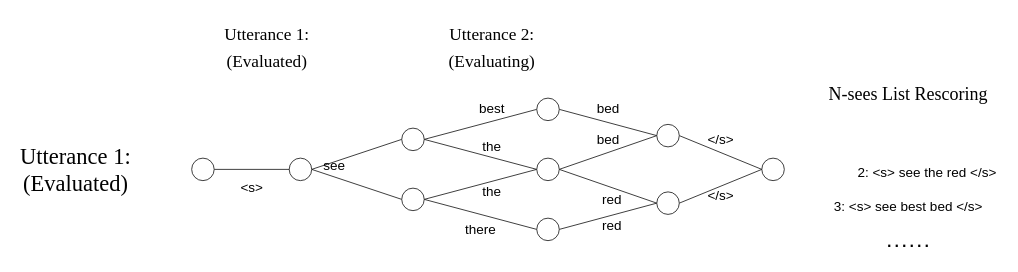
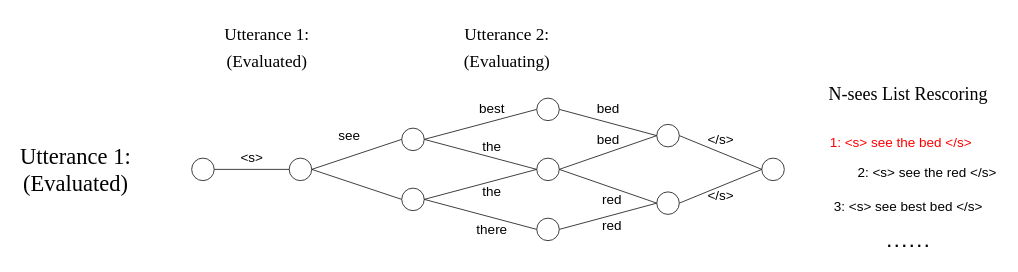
- <mxCell id="3" value="&lt;font color=&quot;#000000&quot; style=&quot;font-size: 23px&quot;&gt;&lt;font face=&quot;Verdana&quot;&gt;Utterance 2:&lt;br&gt;(Evaluating)&lt;/font&gt;&lt;br&gt;&lt;/font&gt;" style="text;html=1;align=center;verticalAlign=middle;resizable=0;points=[];autosize=1;strokeColor=none;fillColor=none;fontSize=30;fontFamily=Garamond;fontColor=#FF0000;" parent="1" vertex="1"><mxGeometry x="575" y="20" width="160" height="80" as="geometry" /></mxCell>
+ <mxCell id="3" value="&lt;font color=&quot;#000000&quot; style=&quot;font-size: 23px&quot;&gt;&lt;font face=&quot;Verdana&quot;&gt;Utterance 2:&lt;br&gt;(Evaluating)&lt;/font&gt;&lt;br&gt;&lt;/font&gt;" style="text;html=1;align=center;verticalAlign=middle;resizable=0;points=[];autosize=1;strokeColor=none;fillColor=none;fontSize=30;fontFamily=Garamond;fontColor=#FF0000;" parent="1" vertex="1"><mxGeometry x="595" y="20" width="160" height="80" as="geometry" /></mxCell>
+ <mxCell id="39" value="&lt;font color=&quot;#ff0000&quot;&gt;1: &amp;lt;s&amp;gt; see the bed &amp;lt;/s&amp;gt;&lt;/font&gt;" style="text;html=1;align=center;verticalAlign=middle;resizable=0;points=[];autosize=1;strokeColor=none;fillColor=none;fontSize=18;" vertex="1" parent="1"><mxGeometry x="1100" y="175" width="200" height="30" as="geometry" /></mxCell>
- <mxCell id="20" value="&lt;font style=&quot;font-size: 18px&quot;&gt;see&lt;/font&gt;" style="text;html=1;align=center;verticalAlign=middle;resizable=0;points=[];autosize=1;strokeColor=none;fillColor=none;" vertex="1" parent="1"><mxGeometry x="425" y="210" width="40" height="20" as="geometry" /></mxCell>
+ <mxCell id="20" value="&lt;font style=&quot;font-size: 18px&quot;&gt;see&lt;/font&gt;" style="text;html=1;align=center;verticalAlign=middle;resizable=0;points=[];autosize=1;strokeColor=none;fillColor=none;" vertex="1" parent="1"><mxGeometry x="445" y="170" width="40" height="20" as="geometry" /></mxCell>
- <mxCell id="27" value="&lt;font style=&quot;font-size: 18px&quot;&gt;&amp;lt;s&amp;gt;&lt;/font&gt;" style="text;html=1;align=center;verticalAlign=middle;resizable=0;points=[];autosize=1;strokeColor=none;fillColor=none;" vertex="1" parent="1"><mxGeometry x="310" y="240" width="50" height="20" as="geometry" /></mxCell>
+ <mxCell id="27" value="&lt;font style=&quot;font-size: 18px&quot;&gt;&amp;lt;s&amp;gt;&lt;/font&gt;" style="text;html=1;align=center;verticalAlign=middle;resizable=0;points=[];autosize=1;strokeColor=none;fillColor=none;" vertex="1" parent="1"><mxGeometry x="310" y="200" width="50" height="20" as="geometry" /></mxCell>
- <mxCell id="24" value="there" style="text;html=1;align=center;verticalAlign=middle;resizable=0;points=[];autosize=1;strokeColor=none;fillColor=none;fontSize=18;" vertex="1" parent="1"><mxGeometry x="610" y="290" width="60" height="30" as="geometry" /></mxCell>
+ <mxCell id="24" value="there" style="text;html=1;align=center;verticalAlign=middle;resizable=0;points=[];autosize=1;strokeColor=none;fillColor=none;fontSize=18;" vertex="1" parent="1"><mxGeometry x="625" y="290" width="60" height="30" as="geometry" /></mxCell>
